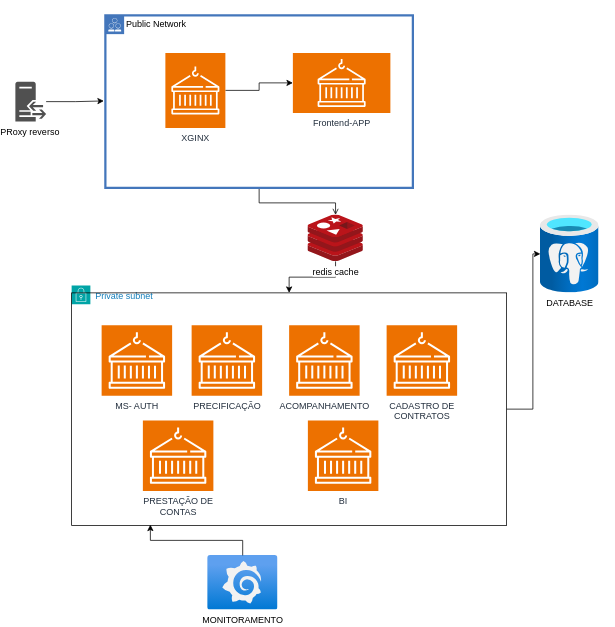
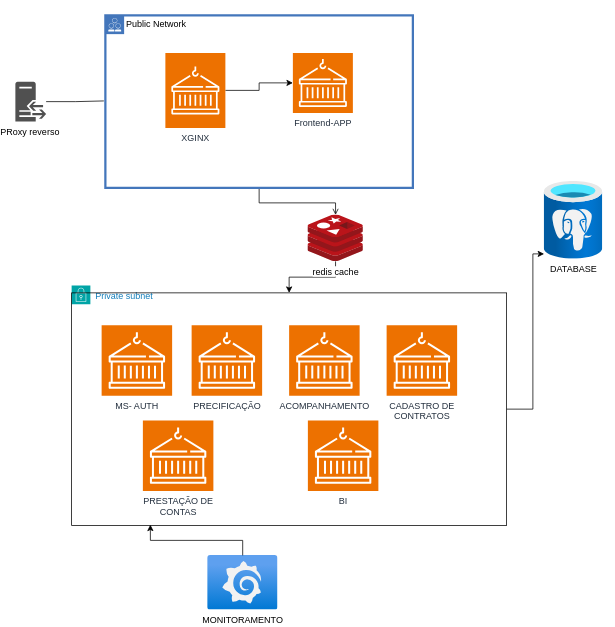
- <mxCell id="6" value="&lt;div&gt;Frontend-APP&lt;/div&gt;" style="sketch=0;points=[[0,0,0],[0.25,0,0],[0.5,0,0],[0.75,0,0],[1,0,0],[0,1,0],[0.25,1,0],[0.5,1,0],[0.75,1,0],[1,1,0],[0,0.25,0],[0,0.5,0],[0,0.75,0],[1,0.25,0],[1,0.5,0],[1,0.75,0]];outlineConnect=0;fontColor=#232F3E;fillColor=#ED7100;strokeColor=#ffffff;dashed=0;verticalLabelPosition=bottom;verticalAlign=top;align=center;html=1;fontSize=12;fontStyle=0;aspect=fixed;shape=mxgraph.aws4.resourceIcon;resIcon=mxgraph.aws4.containers;" vertex="1" parent="3"><mxGeometry x="250" y="50" width="130" height="80" as="geometry" /></mxCell>
+ <mxCell id="6" value="&lt;div&gt;Frontend-APP&lt;/div&gt;" style="sketch=0;points=[[0,0,0],[0.25,0,0],[0.5,0,0],[0.75,0,0],[1,0,0],[0,1,0],[0.25,1,0],[0.5,1,0],[0.75,1,0],[1,1,0],[0,0.25,0],[0,0.5,0],[0,0.75,0],[1,0.25,0],[1,0.5,0],[1,0.75,0]];outlineConnect=0;fontColor=#232F3E;fillColor=#ED7100;strokeColor=#ffffff;dashed=0;verticalLabelPosition=bottom;verticalAlign=top;align=center;html=1;fontSize=12;fontStyle=0;aspect=fixed;shape=mxgraph.aws4.resourceIcon;resIcon=mxgraph.aws4.containers;" vertex="1" parent="3"><mxGeometry x="250" y="50" width="80" height="80" as="geometry" /></mxCell>
- <mxCell id="8" style="edgeStyle=orthogonalEdgeStyle;rounded=0;orthogonalLoop=1;jettySize=auto;html=1;entryX=-0.005;entryY=0.496;entryDx=0;entryDy=0;entryPerimeter=0;" edge="1" parent="1" source="7" target="3"><mxGeometry relative="1" as="geometry" /></mxCell>
+ <mxCell id="8" style="edgeStyle=orthogonalEdgeStyle;rounded=0;orthogonalLoop=1;jettySize=auto;html=1;entryX=-0.005;entryY=0.496;entryDx=0;entryDy=0;entryPerimeter=0;endArrow=none;" edge="1" parent="1" source="7" target="3"><mxGeometry relative="1" as="geometry" /></mxCell>
- <mxCell id="18" value="DATABASE" style="image;aspect=fixed;html=1;points=[];align=center;fontSize=12;image=img/lib/azure2/databases/Azure_Database_PostgreSQL_Server.svg;" vertex="1" parent="1"><mxGeometry x="720" y="286" width="78" height="104" as="geometry" /></mxCell>
+ <mxCell id="18" value="DATABASE" style="image;aspect=fixed;html=1;points=[];align=center;fontSize=12;image=img/lib/azure2/databases/Azure_Database_PostgreSQL_Server.svg;" vertex="1" parent="1"><mxGeometry x="725" y="241" width="78" height="104" as="geometry" /></mxCell>
